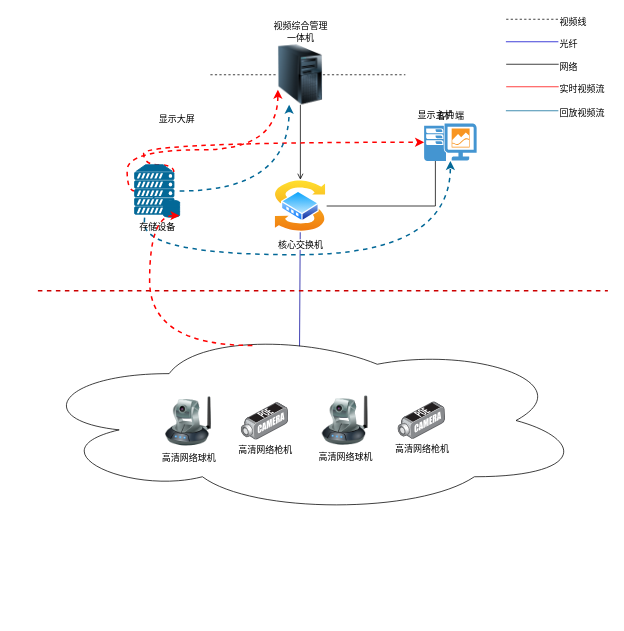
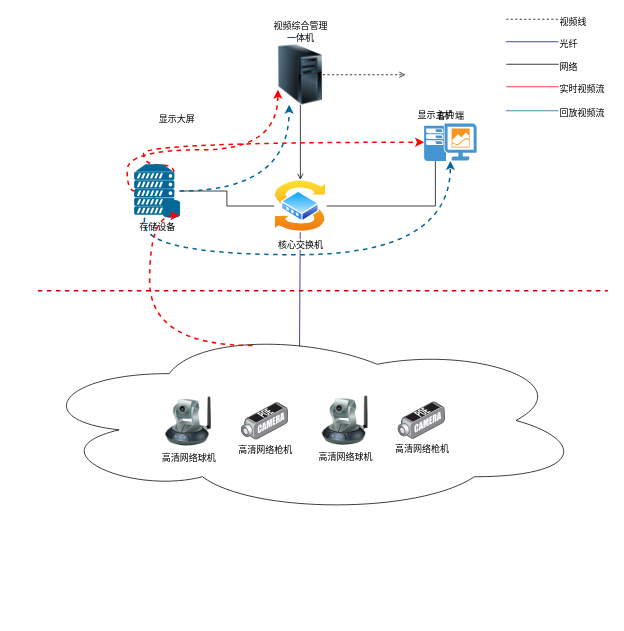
- <mxCell id="2" style="edgeStyle=orthogonalEdgeStyle;rounded=0;orthogonalLoop=1;jettySize=auto;html=1;entryX=0;entryY=0.5;entryDx=0;entryDy=0;endArrow=none;endFill=0;dashed=1;" edge="1" parent="1" source="3" target="7"><mxGeometry relative="1" as="geometry" /></mxCell>
- <mxCell id="5" style="edgeStyle=orthogonalEdgeStyle;rounded=0;orthogonalLoop=1;jettySize=auto;html=1;entryX=0;entryY=0.5;entryDx=0;entryDy=0;dashed=1;endArrow=none;endFill=0;" edge="1" parent="1" source="7" target="4"><mxGeometry relative="1" as="geometry" /></mxCell>
+ <mxCell id="5" style="edgeStyle=orthogonalEdgeStyle;rounded=0;orthogonalLoop=1;jettySize=auto;html=1;entryX=0;entryY=0.5;entryDx=0;entryDy=0;dashed=1;endArrow=open;endFill=0;" edge="1" parent="1" source="7" target="4"><mxGeometry relative="1" as="geometry" /></mxCell>
+ <mxCell id="12" style="edgeStyle=orthogonalEdgeStyle;rounded=0;orthogonalLoop=1;jettySize=auto;html=1;entryX=0;entryY=0.5;entryDx=0;entryDy=0;endArrow=none;endFill=0;" edge="1" parent="1" source="17" target="9"><mxGeometry relative="1" as="geometry" /></mxCell>
